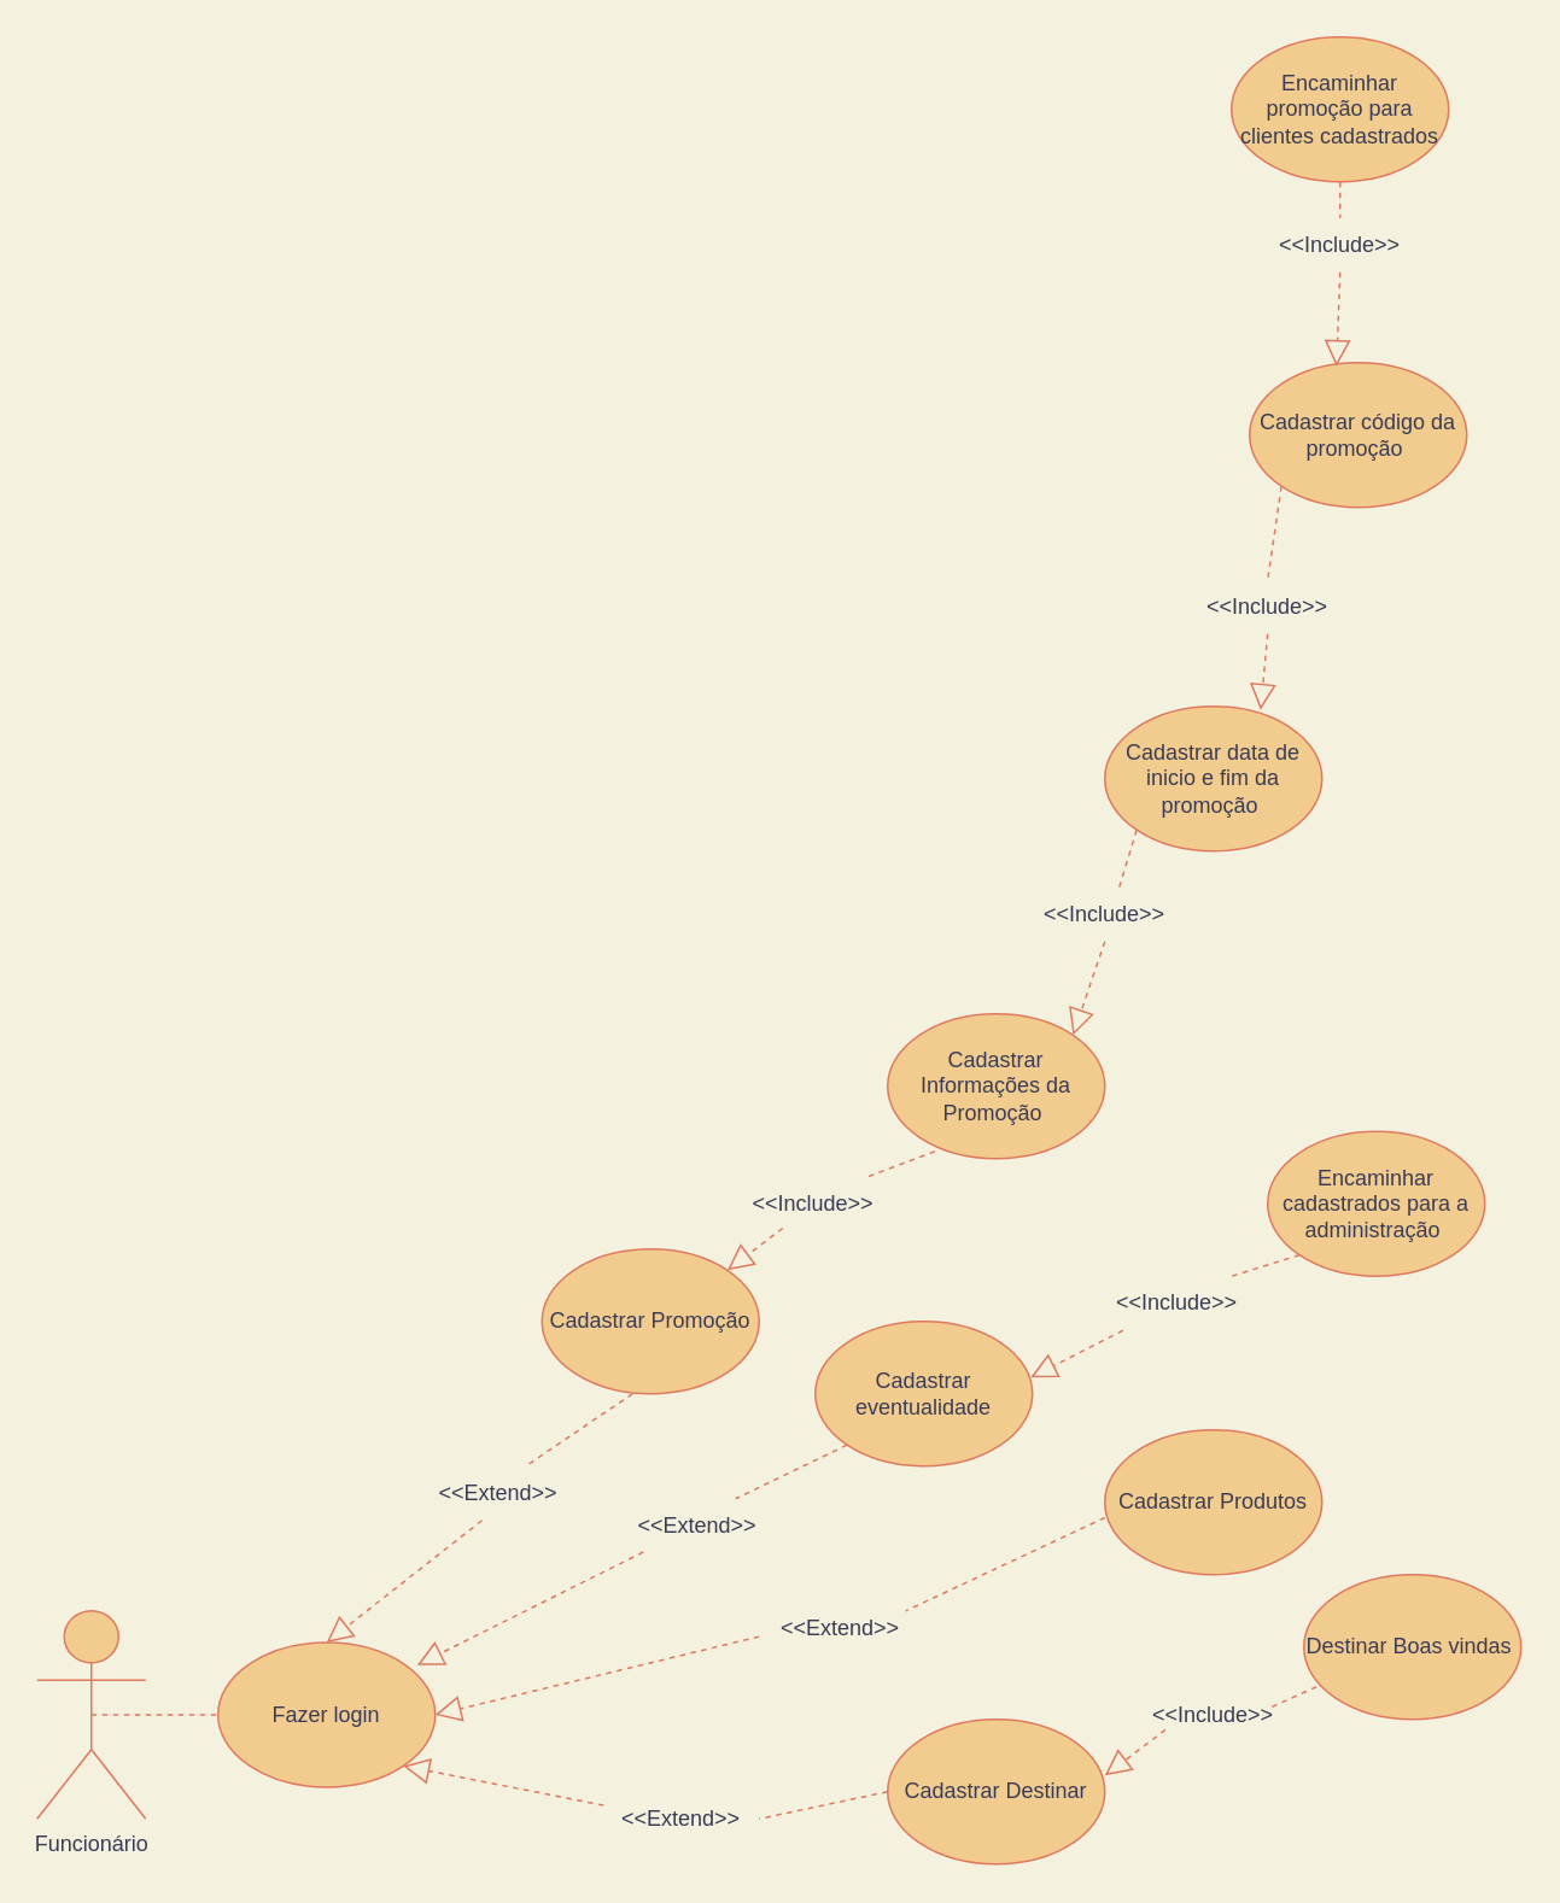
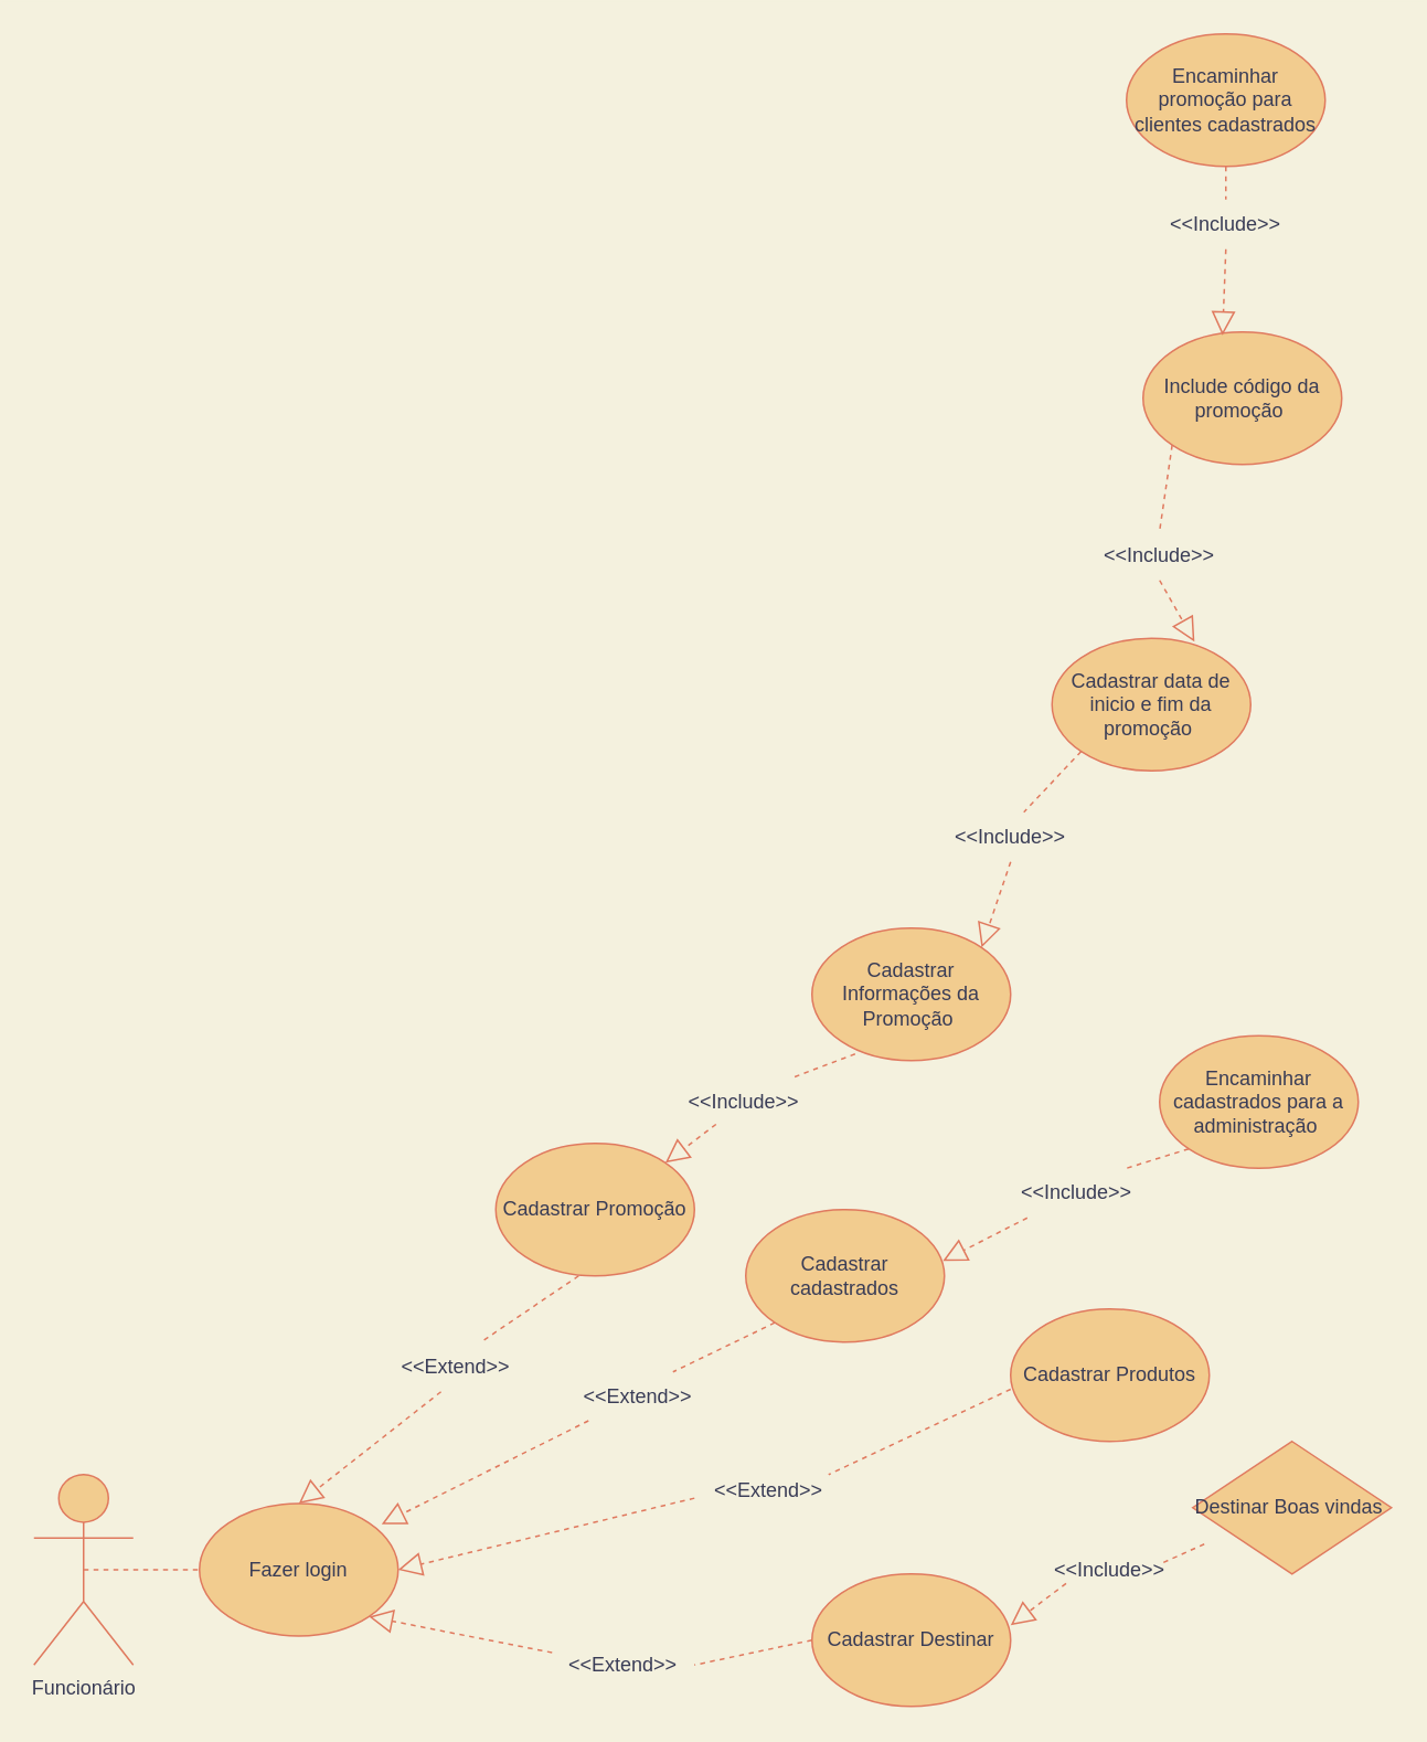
- <mxCell id="31" value="Cadastrar código da promoção&amp;nbsp;" style="ellipse;whiteSpace=wrap;html=1;fillColor=#F2CC8F;strokeColor=#E07A5F;fontColor=#393C56;" vertex="1" parent="1"><mxGeometry x="690" y="200" width="120" height="80" as="geometry" /></mxCell>
+ <mxCell id="31" value="Include código da promoção&amp;nbsp;" style="ellipse;whiteSpace=wrap;html=1;fillColor=#F2CC8F;strokeColor=#E07A5F;fontColor=#393C56;" vertex="1" parent="1"><mxGeometry x="690" y="200" width="120" height="80" as="geometry" /></mxCell>
- <mxCell id="30" value="Cadastrar data de inicio e fim da promoção&amp;nbsp;" style="ellipse;whiteSpace=wrap;html=1;fillColor=#F2CC8F;strokeColor=#E07A5F;fontColor=#393C56;" vertex="1" parent="1"><mxGeometry x="610" y="390" width="120" height="80" as="geometry" /></mxCell>
+ <mxCell id="30" value="Cadastrar data de inicio e fim da promoção&amp;nbsp;" style="ellipse;whiteSpace=wrap;html=1;fillColor=#F2CC8F;strokeColor=#E07A5F;fontColor=#393C56;" vertex="1" parent="1"><mxGeometry x="635" y="385" width="120" height="80" as="geometry" /></mxCell>
- <mxCell id="14" value="Cadastrar&lt;br&gt;eventualidade" style="ellipse;whiteSpace=wrap;html=1;fillColor=#F2CC8F;strokeColor=#E07A5F;fontColor=#393C56;" parent="1" vertex="1"><mxGeometry x="450" y="730" width="120" height="80" as="geometry" /></mxCell>
+ <mxCell id="14" value="Cadastrar&lt;br&gt;cadastrados" style="ellipse;whiteSpace=wrap;html=1;fillColor=#F2CC8F;strokeColor=#E07A5F;fontColor=#393C56;" parent="1" vertex="1"><mxGeometry x="450" y="730" width="120" height="80" as="geometry" /></mxCell>
- <mxCell id="7" value="Destinar Boas vindas&amp;nbsp;" style="ellipse;whiteSpace=wrap;html=1;fillColor=#F2CC8F;strokeColor=#E07A5F;fontColor=#393C56;" parent="1" vertex="1"><mxGeometry x="720" y="870" width="120" height="80" as="geometry" /></mxCell>
+ <mxCell id="7" value="Destinar Boas vindas&amp;nbsp;" style="rhombus;whiteSpace=wrap;html=1;fillColor=#F2CC8F;strokeColor=#E07A5F;fontColor=#393C56;" parent="1" vertex="1"><mxGeometry x="720" y="870" width="120" height="80" as="geometry" /></mxCell>
